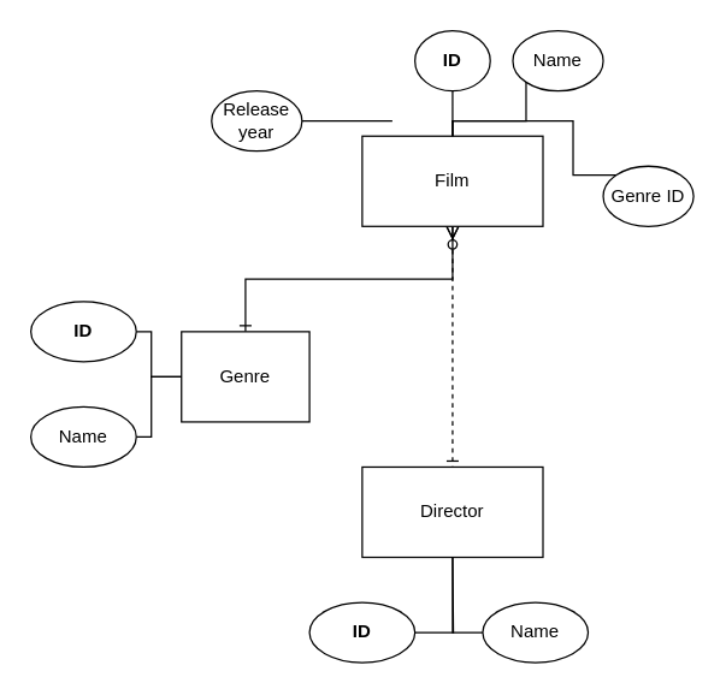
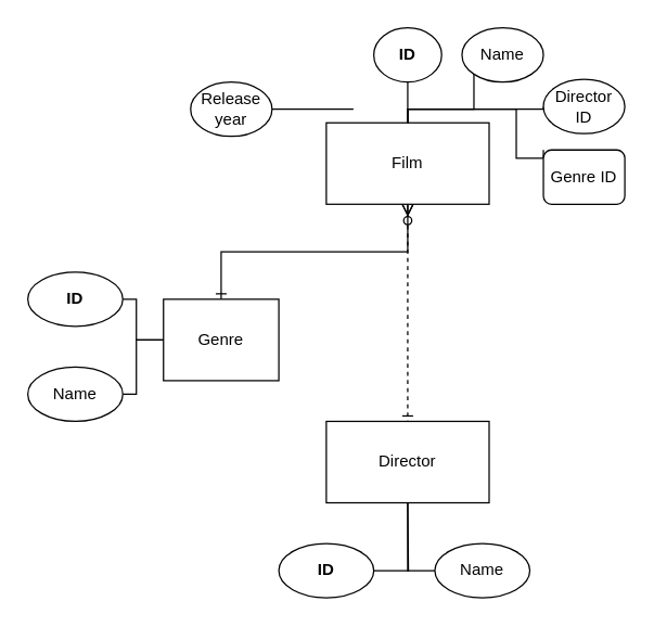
+ <mxCell id="14" value="&lt;div&gt;Director &lt;br&gt;&lt;/div&gt;&lt;div&gt;ID&lt;/div&gt;" style="ellipse;whiteSpace=wrap;html=1;fontStyle=0" parent="1" vertex="1"><mxGeometry x="400" y="58" width="60" height="40" as="geometry" /></mxCell>
+ <mxCell id="13" style="edgeStyle=orthogonalEdgeStyle;rounded=0;orthogonalLoop=1;jettySize=auto;html=1;exitX=0;exitY=0.5;exitDx=0;exitDy=0;entryX=0.5;entryY=0;entryDx=0;entryDy=0;endArrow=none;endFill=0;" parent="1" source="14" target="4" edge="1"><mxGeometry relative="1" as="geometry"><Array as="points"><mxPoint x="400" y="80" /><mxPoint x="300" y="80" /></Array></mxGeometry></mxCell>
- <mxCell id="12" value="Genre ID" style="ellipse;whiteSpace=wrap;html=1;fontStyle=0" parent="1" vertex="1"><mxGeometry x="400" y="110" width="60" height="40" as="geometry" /></mxCell>
+ <mxCell id="12" value="Genre ID" style="whiteSpace=wrap;html=1;fontStyle=0;rounded=1;" parent="1" vertex="1"><mxGeometry x="400" y="110" width="60" height="40" as="geometry" /></mxCell>
